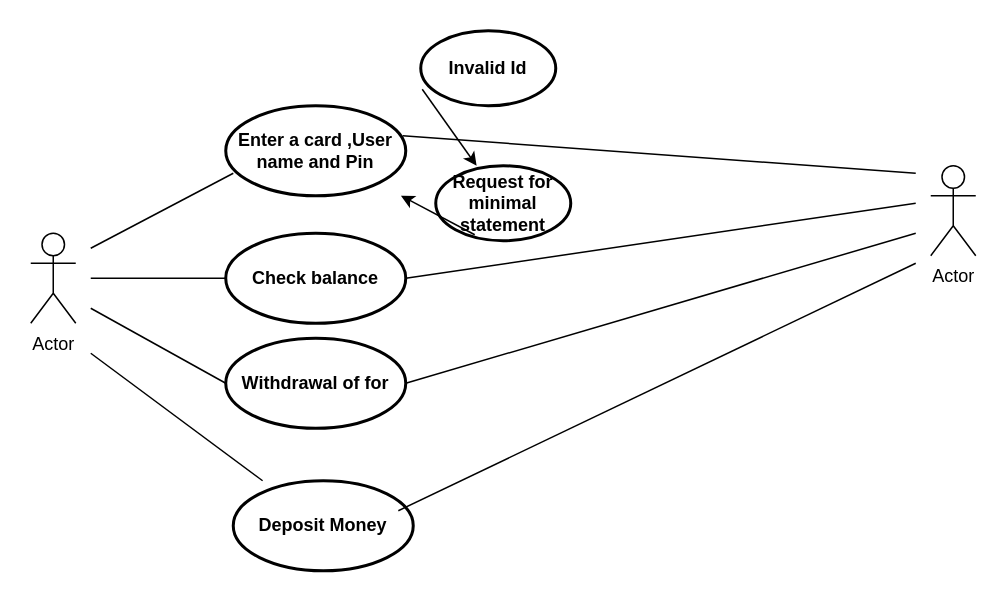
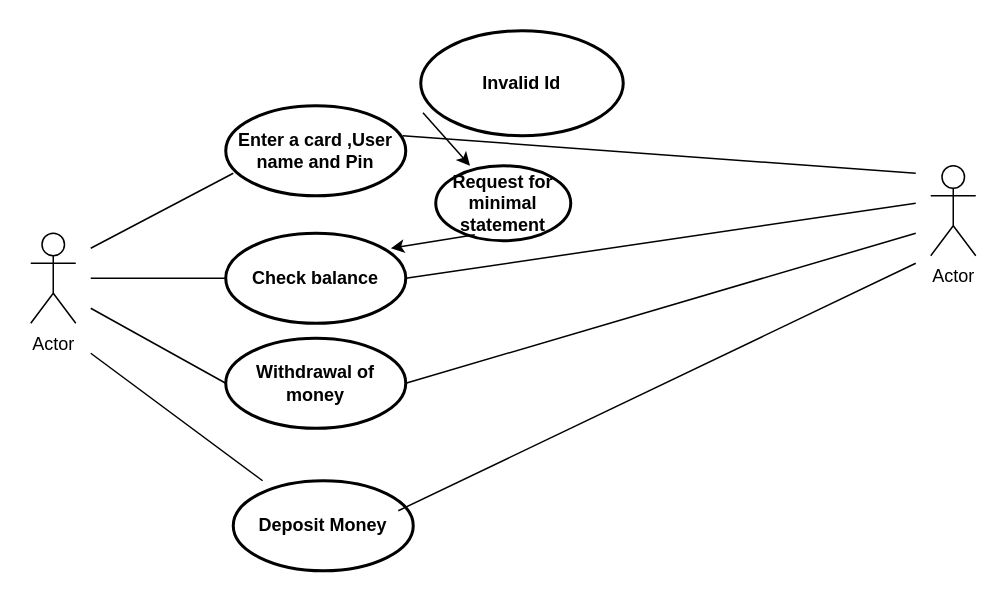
- <mxCell id="9" value="Invalid Id" style="strokeWidth=2;html=1;shape=mxgraph.flowchart.start_1;whiteSpace=wrap;direction=west;fontStyle=1" vertex="1" parent="1"><mxGeometry x="280" y="20" width="90" height="50" as="geometry" /></mxCell>
+ <mxCell id="9" value="Invalid Id" style="strokeWidth=2;html=1;shape=mxgraph.flowchart.start_1;whiteSpace=wrap;direction=west;fontStyle=1" vertex="1" parent="1"><mxGeometry x="280" y="20" width="135" height="70" as="geometry" /></mxCell>
- <mxCell id="19" value="" style="endArrow=classic;html=1;rounded=0;exitX=0.289;exitY=0.92;exitDx=0;exitDy=0;exitPerimeter=0;" edge="1" parent="1" source="8" target="4"><mxGeometry width="50" height="50" relative="1" as="geometry"><mxPoint x="350" y="265" as="sourcePoint" /><mxPoint x="280" y="155" as="targetPoint" /></mxGeometry></mxCell>
+ <mxCell id="19" value="" style="endArrow=classic;html=1;rounded=0;exitX=0.289;exitY=0.92;exitDx=0;exitDy=0;exitPerimeter=0;entryX=0.917;entryY=0.167;entryDx=0;entryDy=0;entryPerimeter=0;" edge="1" parent="1" source="8" target="5"><mxGeometry width="50" height="50" relative="1" as="geometry"><mxPoint x="350" y="265" as="sourcePoint" /><mxPoint x="280" y="155" as="targetPoint" /></mxGeometry></mxCell>
- <mxCell id="7" value="Withdrawal of for" style="strokeWidth=2;html=1;shape=mxgraph.flowchart.start_1;whiteSpace=wrap;fontStyle=1" vertex="1" parent="1"><mxGeometry x="150" y="225" width="120" height="60" as="geometry" /></mxCell>
+ <mxCell id="7" value="Withdrawal of money" style="strokeWidth=2;html=1;shape=mxgraph.flowchart.start_1;whiteSpace=wrap;fontStyle=1" vertex="1" parent="1"><mxGeometry x="150" y="225" width="120" height="60" as="geometry" /></mxCell>
